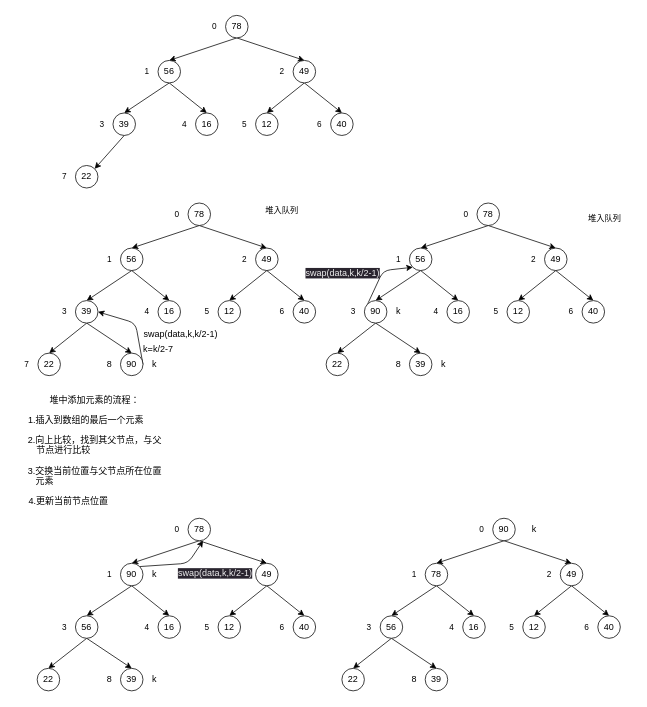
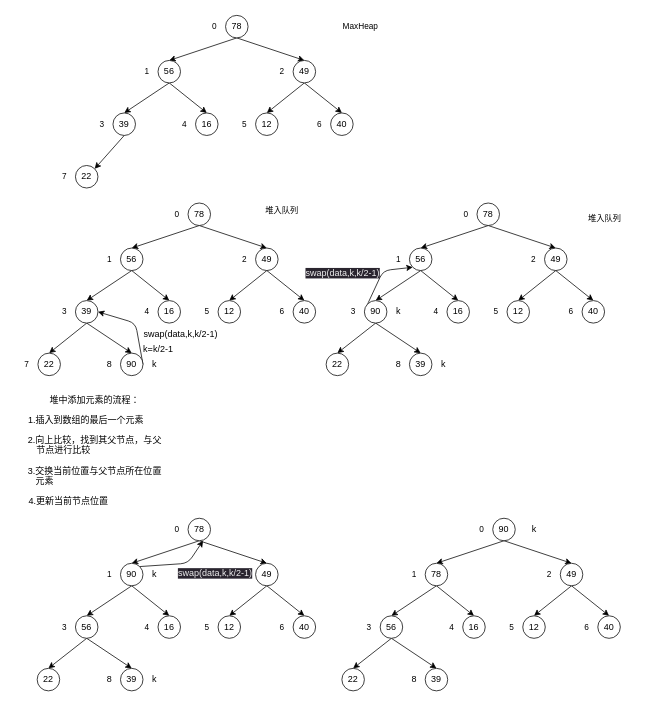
+ <mxCell id="17" value="MaxHeap" style="text;html=1;strokeColor=none;fillColor=none;align=center;verticalAlign=middle;whiteSpace=wrap;rounded=0;fontFamily=Helvetica;fontSize=11;fontColor=default;" parent="1" vertex="1"><mxGeometry x="450" y="20" width="60" height="30" as="geometry" /></mxCell>
- <mxCell id="85" value="k=k/2-7" style="text;html=1;align=center;verticalAlign=middle;resizable=0;points=[];autosize=1;strokeColor=none;fillColor=none;" vertex="1" parent="1"><mxGeometry x="180" y="450" width="60" height="30" as="geometry" /></mxCell>
+ <mxCell id="85" value="k=k/2-1" style="text;html=1;align=center;verticalAlign=middle;resizable=0;points=[];autosize=1;strokeColor=none;fillColor=none;" vertex="1" parent="1"><mxGeometry x="180" y="450" width="60" height="30" as="geometry" /></mxCell>
